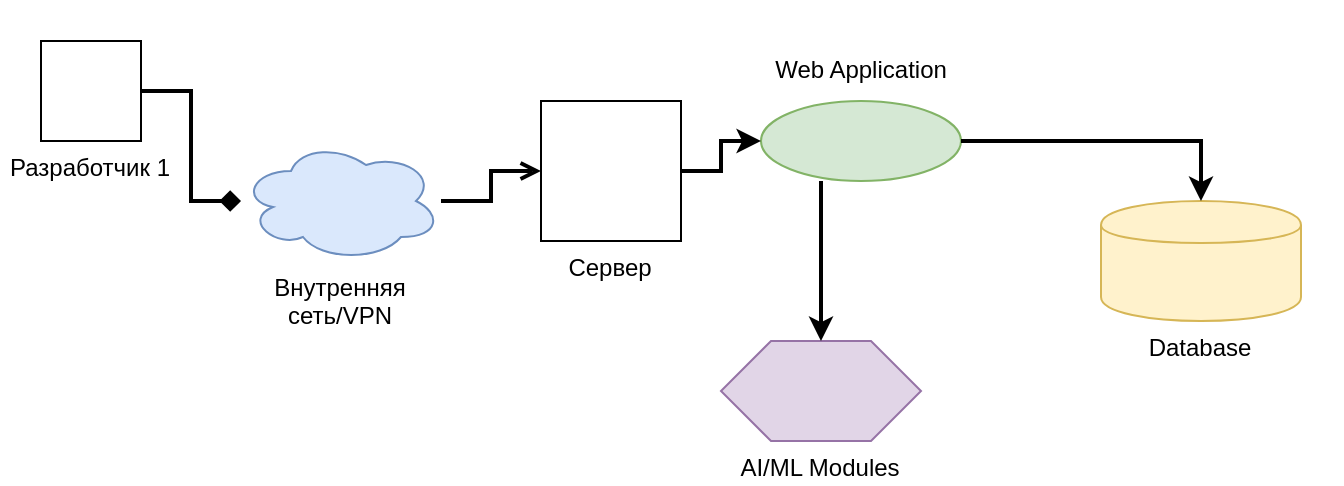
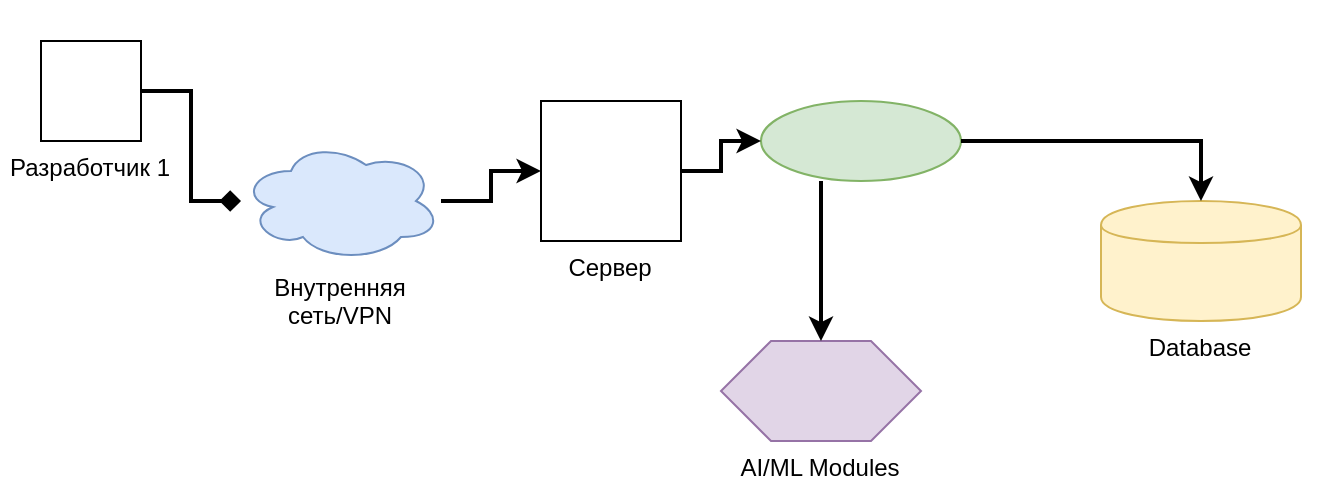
- <mxCell id="13" value="Web Application" style="text;html=1;align=center;verticalAlign=middle;resizable=0;points=[];autosize=1;strokeColor=none;fillColor=none;" vertex="1" parent="1"><mxGeometry x="375" y="20" width="110" height="30" as="geometry" /></mxCell>
- <mxCell id="9" style="edgeStyle=orthogonalEdgeStyle;rounded=0;html=1;strokeWidth=2;endArrow=open;" parent="1" source="3" target="4" edge="1"><mxGeometry relative="1" as="geometry" /></mxCell>
+ <mxCell id="9" style="edgeStyle=orthogonalEdgeStyle;rounded=0;html=1;strokeWidth=2;" parent="1" source="3" target="4" edge="1"><mxGeometry relative="1" as="geometry" /></mxCell>
